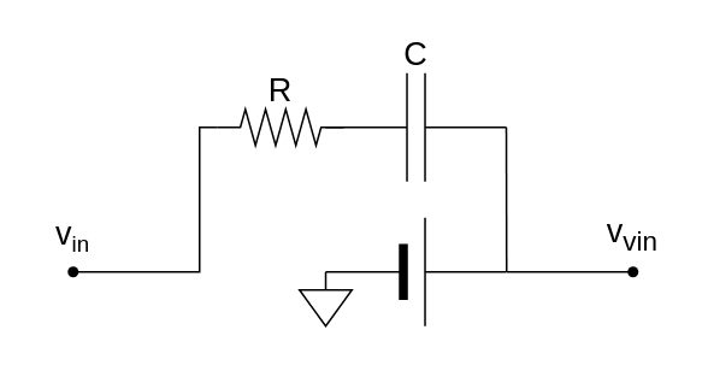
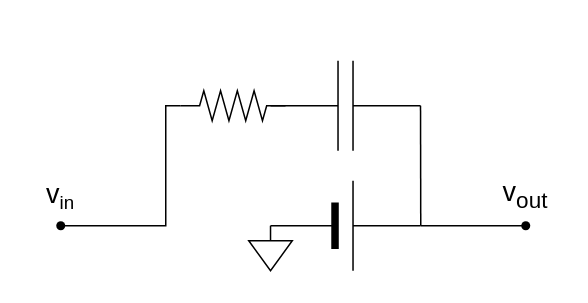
- <mxCell id="14" value="&lt;font style=&quot;font-size: 18px;&quot;&gt;C&lt;/font&gt;" style="text;html=1;strokeColor=none;fillColor=none;align=center;verticalAlign=middle;whiteSpace=wrap;rounded=0;" vertex="1" parent="1"><mxGeometry x="219.85" y="20" width="20" height="20" as="geometry" /></mxCell>
- <mxCell id="13" value="&lt;font style=&quot;font-size: 18px;&quot;&gt;R&lt;/font&gt;" style="text;html=1;strokeColor=none;fillColor=none;align=center;verticalAlign=middle;whiteSpace=wrap;rounded=0;" vertex="1" parent="1"><mxGeometry x="144.93" y="40" width="20" height="20" as="geometry" /></mxCell>
- <mxCell id="12" value="&lt;font style=&quot;font-size: 18px;&quot;&gt;v&lt;sub&gt;vin&lt;/sub&gt;&lt;/font&gt;" style="text;html=1;strokeColor=none;fillColor=none;align=center;verticalAlign=middle;whiteSpace=wrap;rounded=0;" vertex="1" parent="1"><mxGeometry x="340" y="120" width="20" height="20" as="geometry" /></mxCell>
+ <mxCell id="12" value="&lt;font style=&quot;font-size: 18px;&quot;&gt;v&lt;sub&gt;out&lt;/sub&gt;&lt;/font&gt;" style="text;html=1;strokeColor=none;fillColor=none;align=center;verticalAlign=middle;whiteSpace=wrap;rounded=0;" vertex="1" parent="1"><mxGeometry x="340" y="120" width="20" height="20" as="geometry" /></mxCell>
